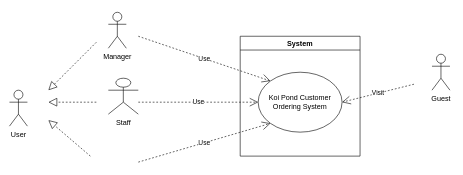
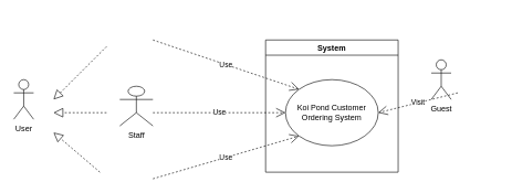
- <mxCell id="5" value="Manager" style="shape=umlActor;verticalLabelPosition=bottom;verticalAlign=top;html=1;outlineConnect=0;" vertex="1" parent="1"><mxGeometry x="180" y="20" width="30" height="60" as="geometry" /></mxCell>
- <mxCell id="4" value="Guest" style="shape=umlActor;verticalLabelPosition=bottom;verticalAlign=top;html=1;outlineConnect=0;" vertex="1" parent="1"><mxGeometry x="720" y="90" width="30" height="60" as="geometry" /></mxCell>
+ <mxCell id="4" value="Guest" style="shape=umlActor;verticalLabelPosition=bottom;verticalAlign=top;html=1;outlineConnect=0;" vertex="1" parent="1"><mxGeometry x="650" y="90" width="30" height="60" as="geometry" /></mxCell>
- <mxCell id="11" value="User" style="shape=umlActor;verticalLabelPosition=bottom;verticalAlign=top;html=1;" vertex="1" parent="1"><mxGeometry x="15" y="150" width="30" height="60" as="geometry" /></mxCell>
+ <mxCell id="11" value="User" style="shape=umlActor;verticalLabelPosition=bottom;verticalAlign=top;html=1;" vertex="1" parent="1"><mxGeometry x="20" y="120" width="30" height="60" as="geometry" /></mxCell>
